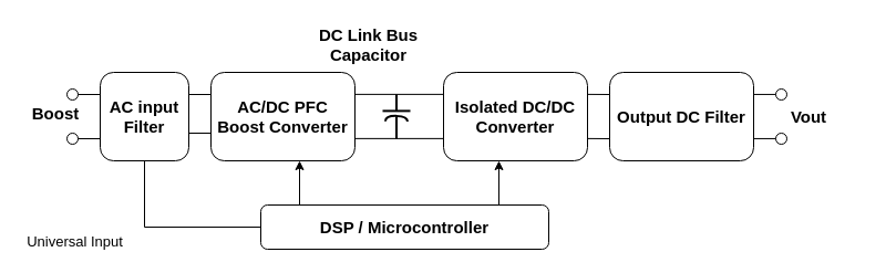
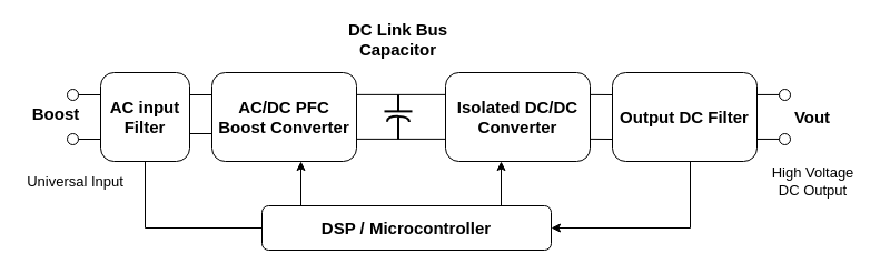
- <mxCell id="28" value="&lt;b style=&quot;font-size: 15px;&quot;&gt;DC Link Bus Capacitor&lt;/b&gt;" style="text;html=1;strokeColor=none;fillColor=none;align=center;verticalAlign=middle;whiteSpace=wrap;rounded=0;strokeWidth=1;" parent="1" vertex="1"><mxGeometry x="280" y="25" width="105" height="30" as="geometry" /></mxCell>
+ <mxCell id="28" value="&lt;b style=&quot;font-size: 15px;&quot;&gt;DC Link Bus Capacitor&lt;/b&gt;" style="text;html=1;strokeColor=none;fillColor=none;align=center;verticalAlign=middle;whiteSpace=wrap;rounded=0;strokeWidth=1;" parent="1" vertex="1"><mxGeometry x="305" y="20" width="105" height="30" as="geometry" /></mxCell>
+ <mxCell id="32" value="&lt;font style=&quot;font-size: 13px;&quot;&gt;High Voltage DC Output&lt;/font&gt;" style="text;html=1;strokeColor=none;fillColor=none;align=center;verticalAlign=middle;whiteSpace=wrap;rounded=0;strokeWidth=1;" parent="1" vertex="1"><mxGeometry x="682.5" y="145" width="95" height="35" as="geometry" /></mxCell>
+ <mxCell id="6" style="edgeStyle=orthogonalEdgeStyle;rounded=0;orthogonalLoop=1;jettySize=auto;html=1;entryX=1;entryY=0.5;entryDx=0;entryDy=0;strokeWidth=1;" parent="1" source="7" target="30" edge="1"><mxGeometry relative="1" as="geometry"><Array as="points"><mxPoint x="620" y="205" /></Array></mxGeometry></mxCell>
- <mxCell id="33" value="&lt;font style=&quot;font-size: 13px;&quot;&gt;Universal Input&lt;/font&gt;" style="text;html=1;strokeColor=none;fillColor=none;align=center;verticalAlign=middle;whiteSpace=wrap;rounded=0;strokeWidth=1;" parent="1" vertex="1"><mxGeometry x="20" y="207.5" width="95" height="20" as="geometry" /></mxCell>
+ <mxCell id="33" value="&lt;font style=&quot;font-size: 13px;&quot;&gt;Universal Input&lt;/font&gt;" style="text;html=1;strokeColor=none;fillColor=none;align=center;verticalAlign=middle;whiteSpace=wrap;rounded=0;strokeWidth=1;" parent="1" vertex="1"><mxGeometry x="20" y="152.5" width="95" height="20" as="geometry" /></mxCell>
